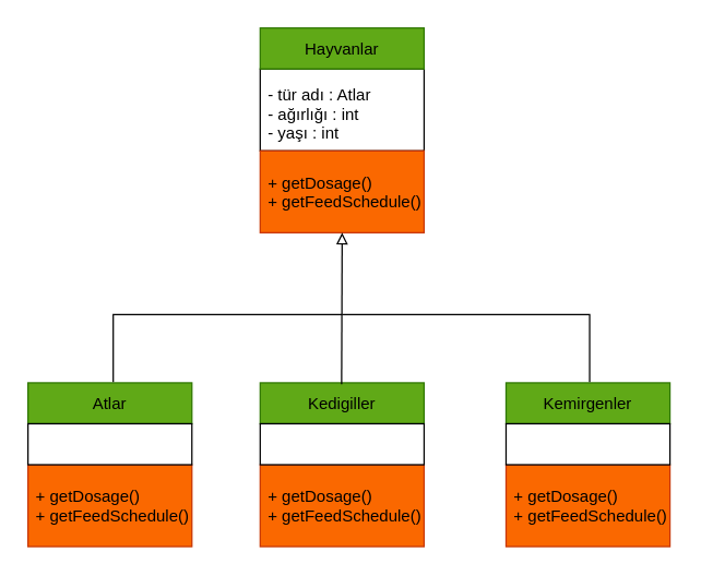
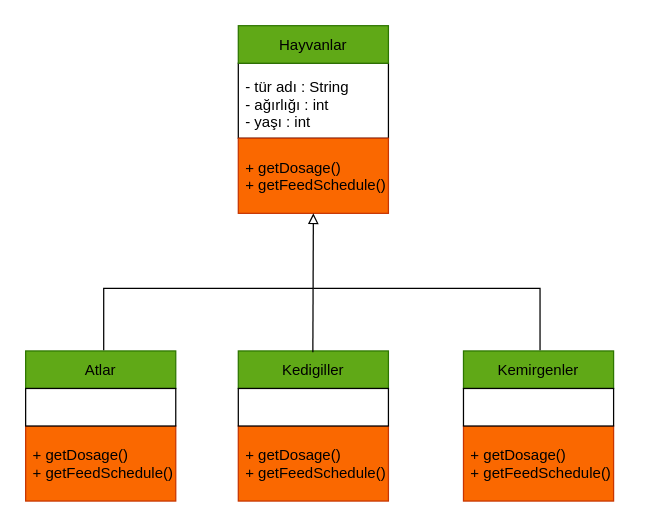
- <mxCell id="6" value="- tür adı : Atlar&#10;- ağırlığı : int&#10;- yaşı : int" style="text;strokeColor=none;fillColor=none;align=left;verticalAlign=middle;spacingLeft=4;spacingRight=4;overflow=hidden;points=[[0,0.5],[1,0.5]];portConstraint=eastwest;rotatable=0;" vertex="1" parent="1"><mxGeometry x="190" y="40" width="170" height="85" as="geometry" /></mxCell>
+ <mxCell id="6" value="- tür adı : String&#10;- ağırlığı : int&#10;- yaşı : int" style="text;strokeColor=none;fillColor=none;align=left;verticalAlign=middle;spacingLeft=4;spacingRight=4;overflow=hidden;points=[[0,0.5],[1,0.5]];portConstraint=eastwest;rotatable=0;" vertex="1" parent="1"><mxGeometry x="190" y="40" width="170" height="85" as="geometry" /></mxCell>
